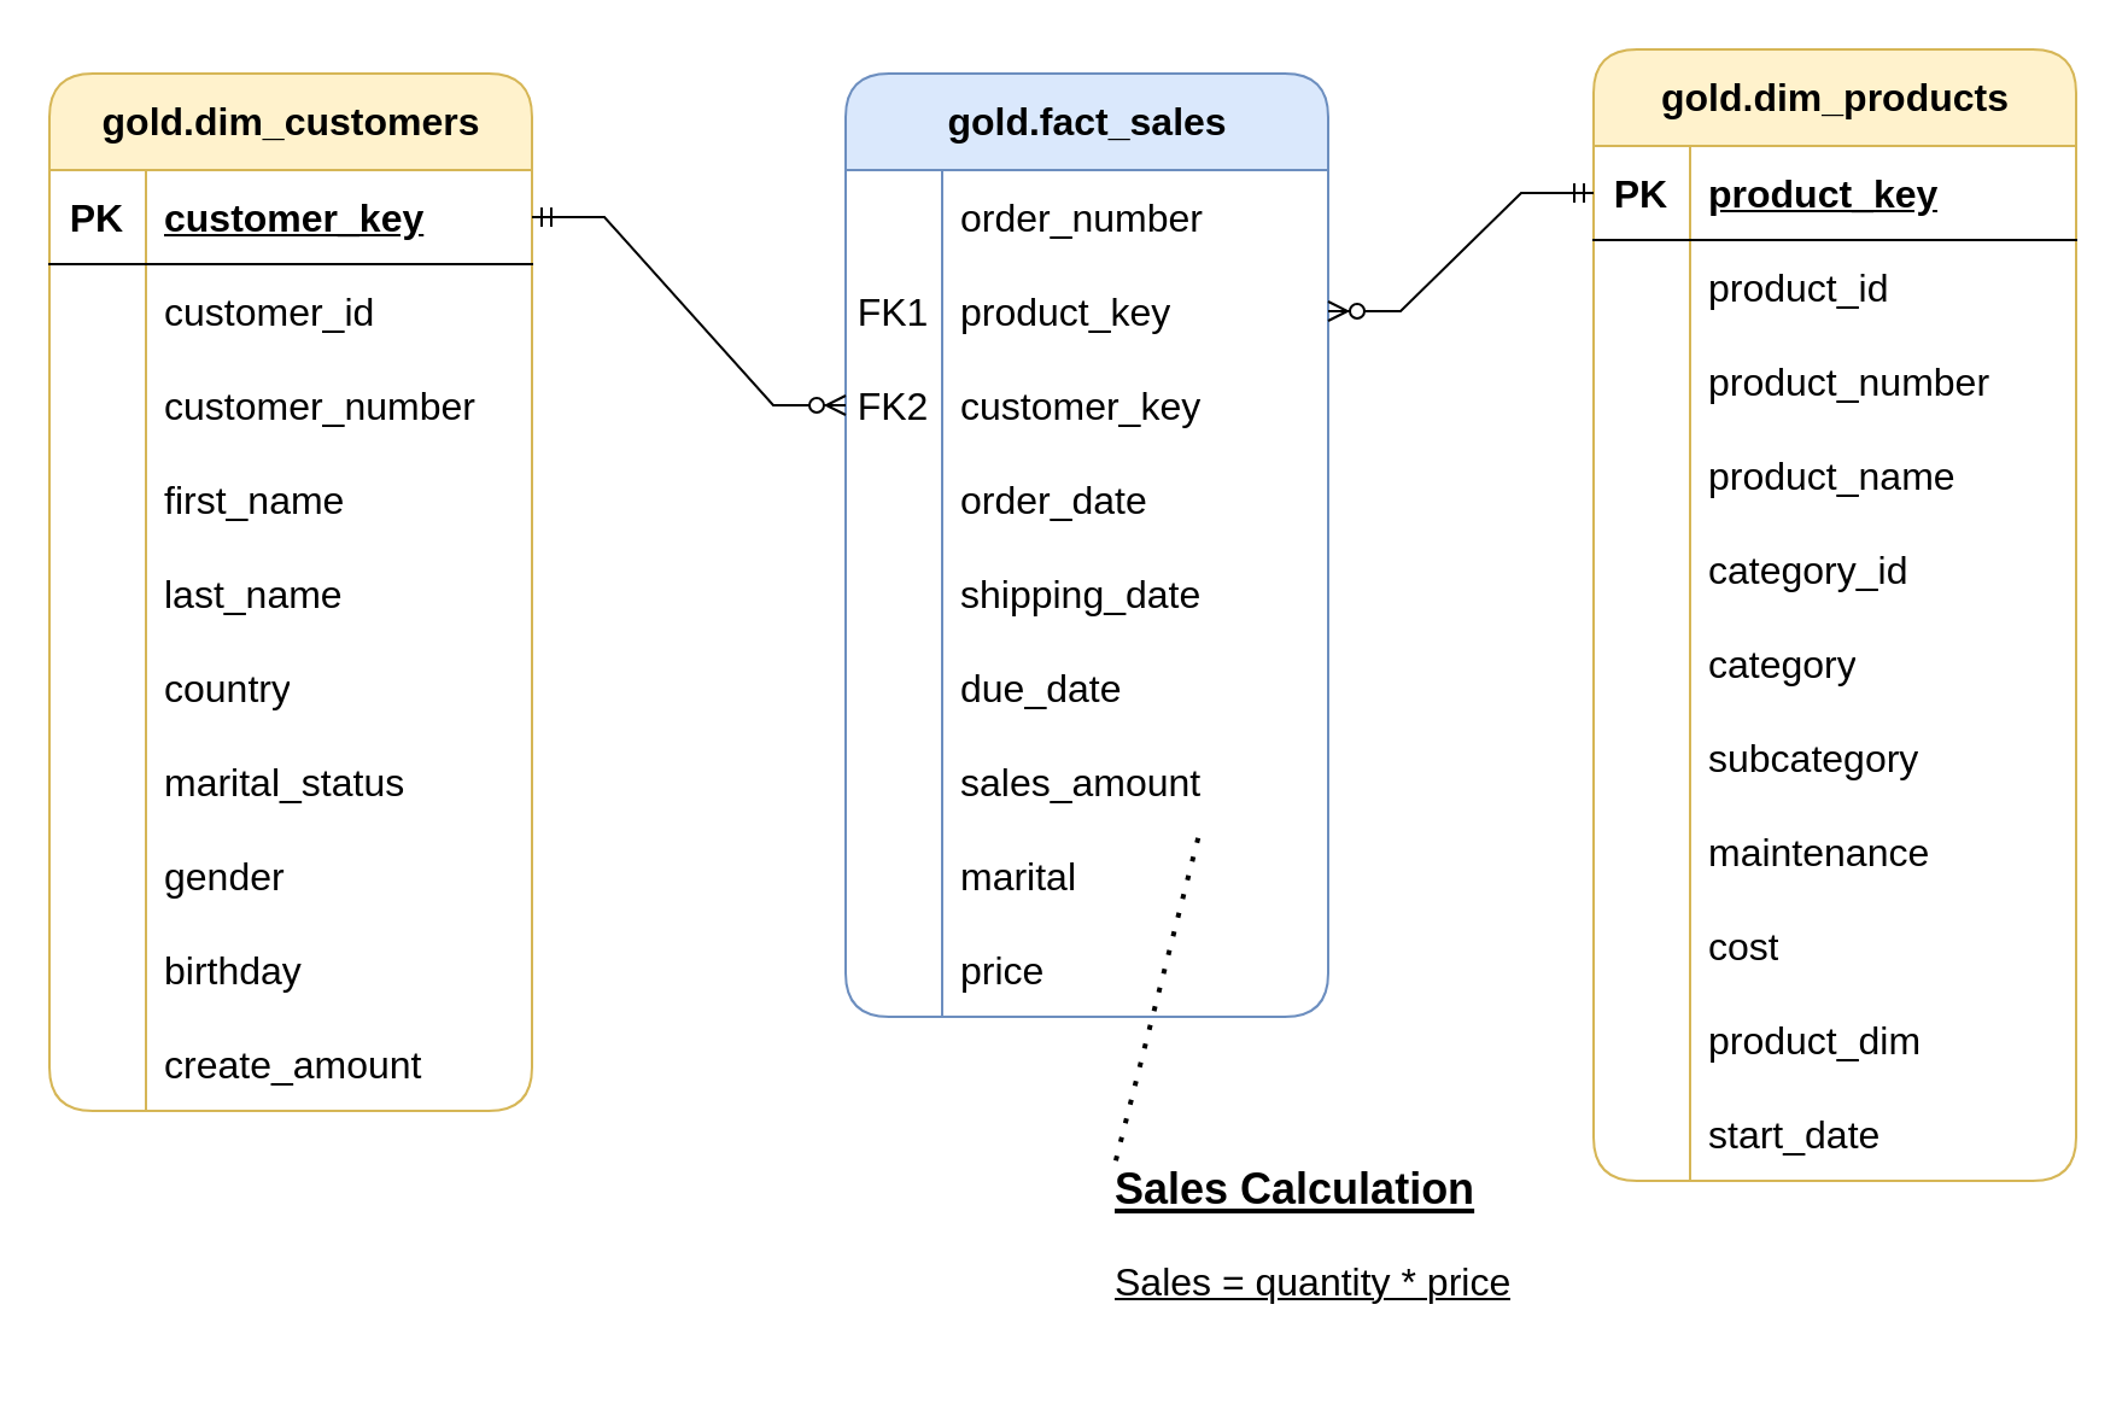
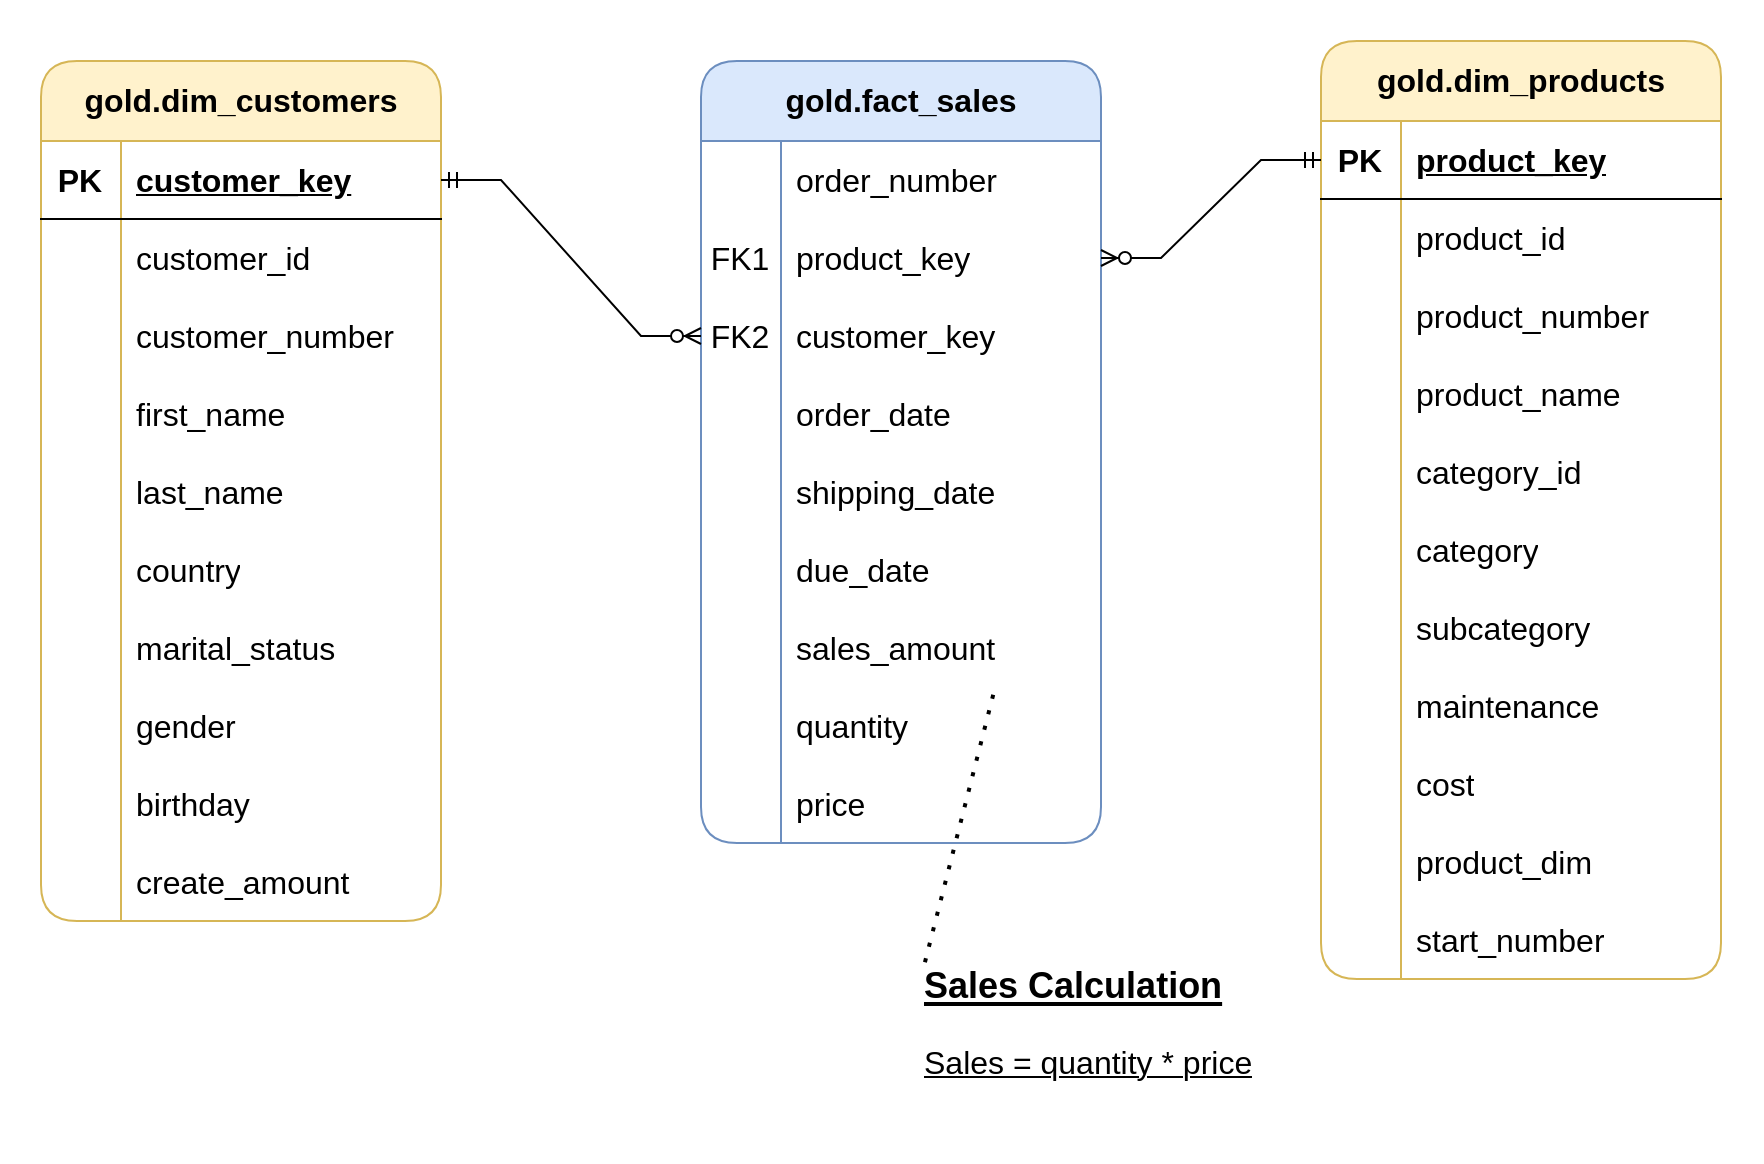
- <mxCell id="91" value="marital" style="shape=partialRectangle;connectable=0;fillColor=none;top=0;left=0;bottom=0;right=0;align=left;spacingLeft=6;overflow=hidden;whiteSpace=wrap;html=1;fontSize=16;" parent="89" vertex="1"><mxGeometry x="40" width="160" height="39" as="geometry"><mxRectangle width="160" height="39" as="alternateBounds" /></mxGeometry></mxCell>
+ <mxCell id="91" value="quantity" style="shape=partialRectangle;connectable=0;fillColor=none;top=0;left=0;bottom=0;right=0;align=left;spacingLeft=6;overflow=hidden;whiteSpace=wrap;html=1;fontSize=16;" parent="89" vertex="1"><mxGeometry x="40" width="160" height="39" as="geometry"><mxRectangle width="160" height="39" as="alternateBounds" /></mxGeometry></mxCell>
- <mxCell id="66" value="start_date" style="shape=partialRectangle;connectable=0;fillColor=none;top=0;left=0;bottom=0;right=0;align=left;spacingLeft=6;overflow=hidden;whiteSpace=wrap;html=1;fontSize=16;" parent="64" vertex="1"><mxGeometry x="40" width="160" height="39" as="geometry"><mxRectangle width="160" height="39" as="alternateBounds" /></mxGeometry></mxCell>
+ <mxCell id="66" value="start_number" style="shape=partialRectangle;connectable=0;fillColor=none;top=0;left=0;bottom=0;right=0;align=left;spacingLeft=6;overflow=hidden;whiteSpace=wrap;html=1;fontSize=16;" parent="64" vertex="1"><mxGeometry x="40" width="160" height="39" as="geometry"><mxRectangle width="160" height="39" as="alternateBounds" /></mxGeometry></mxCell>
